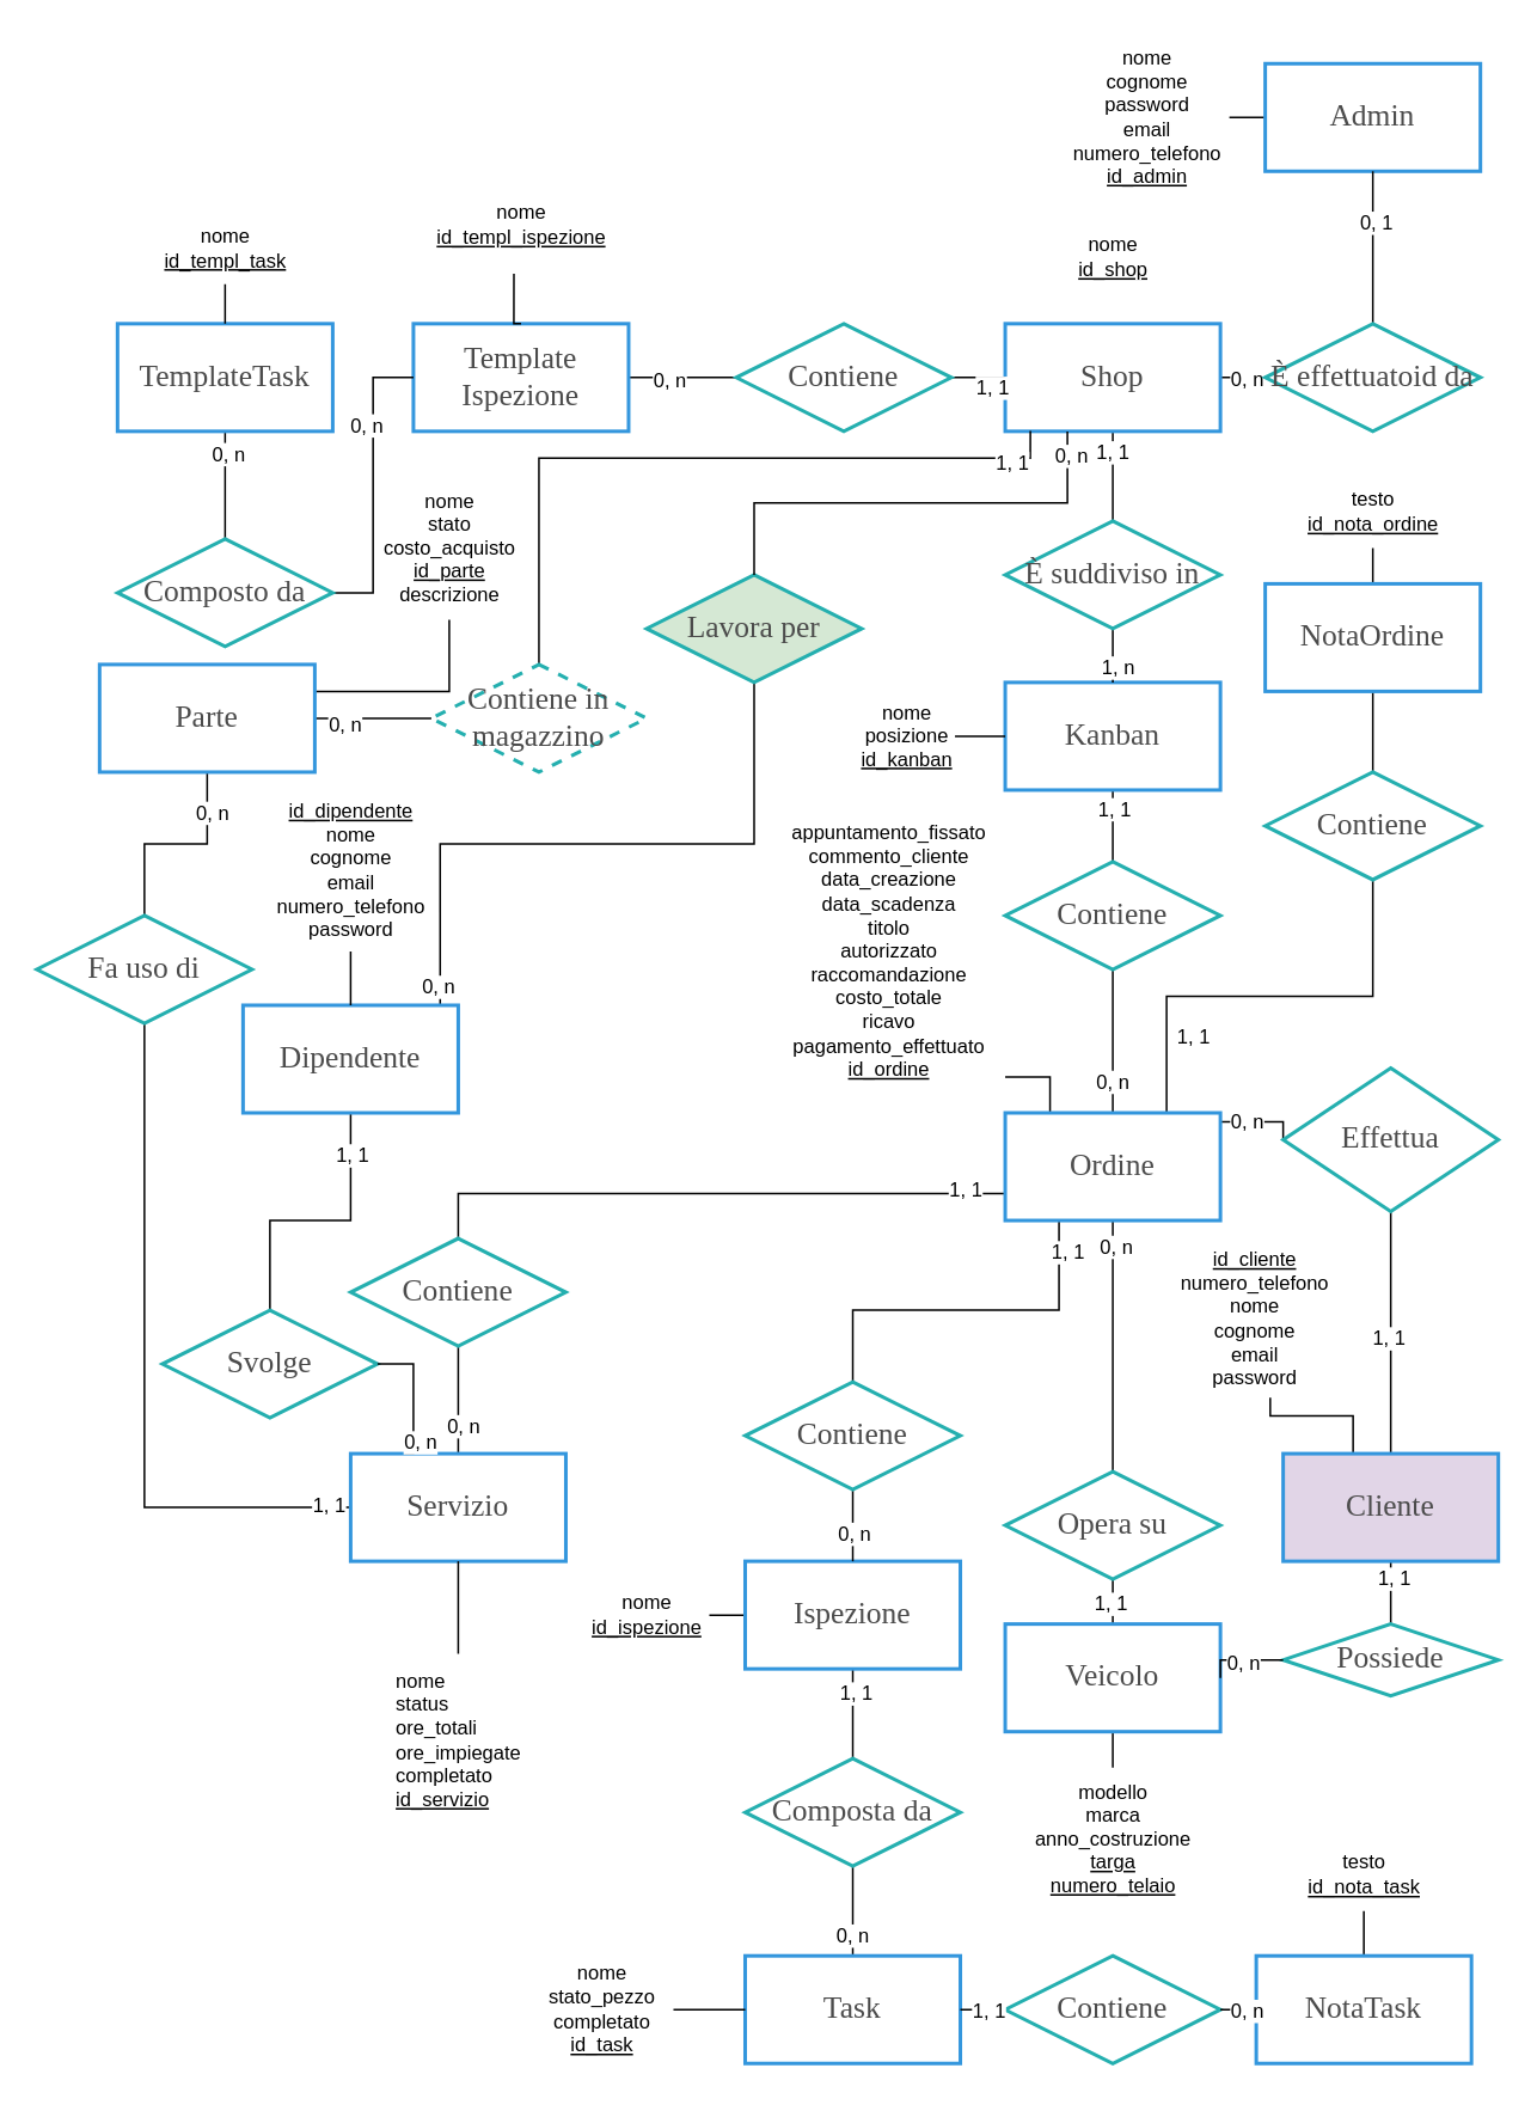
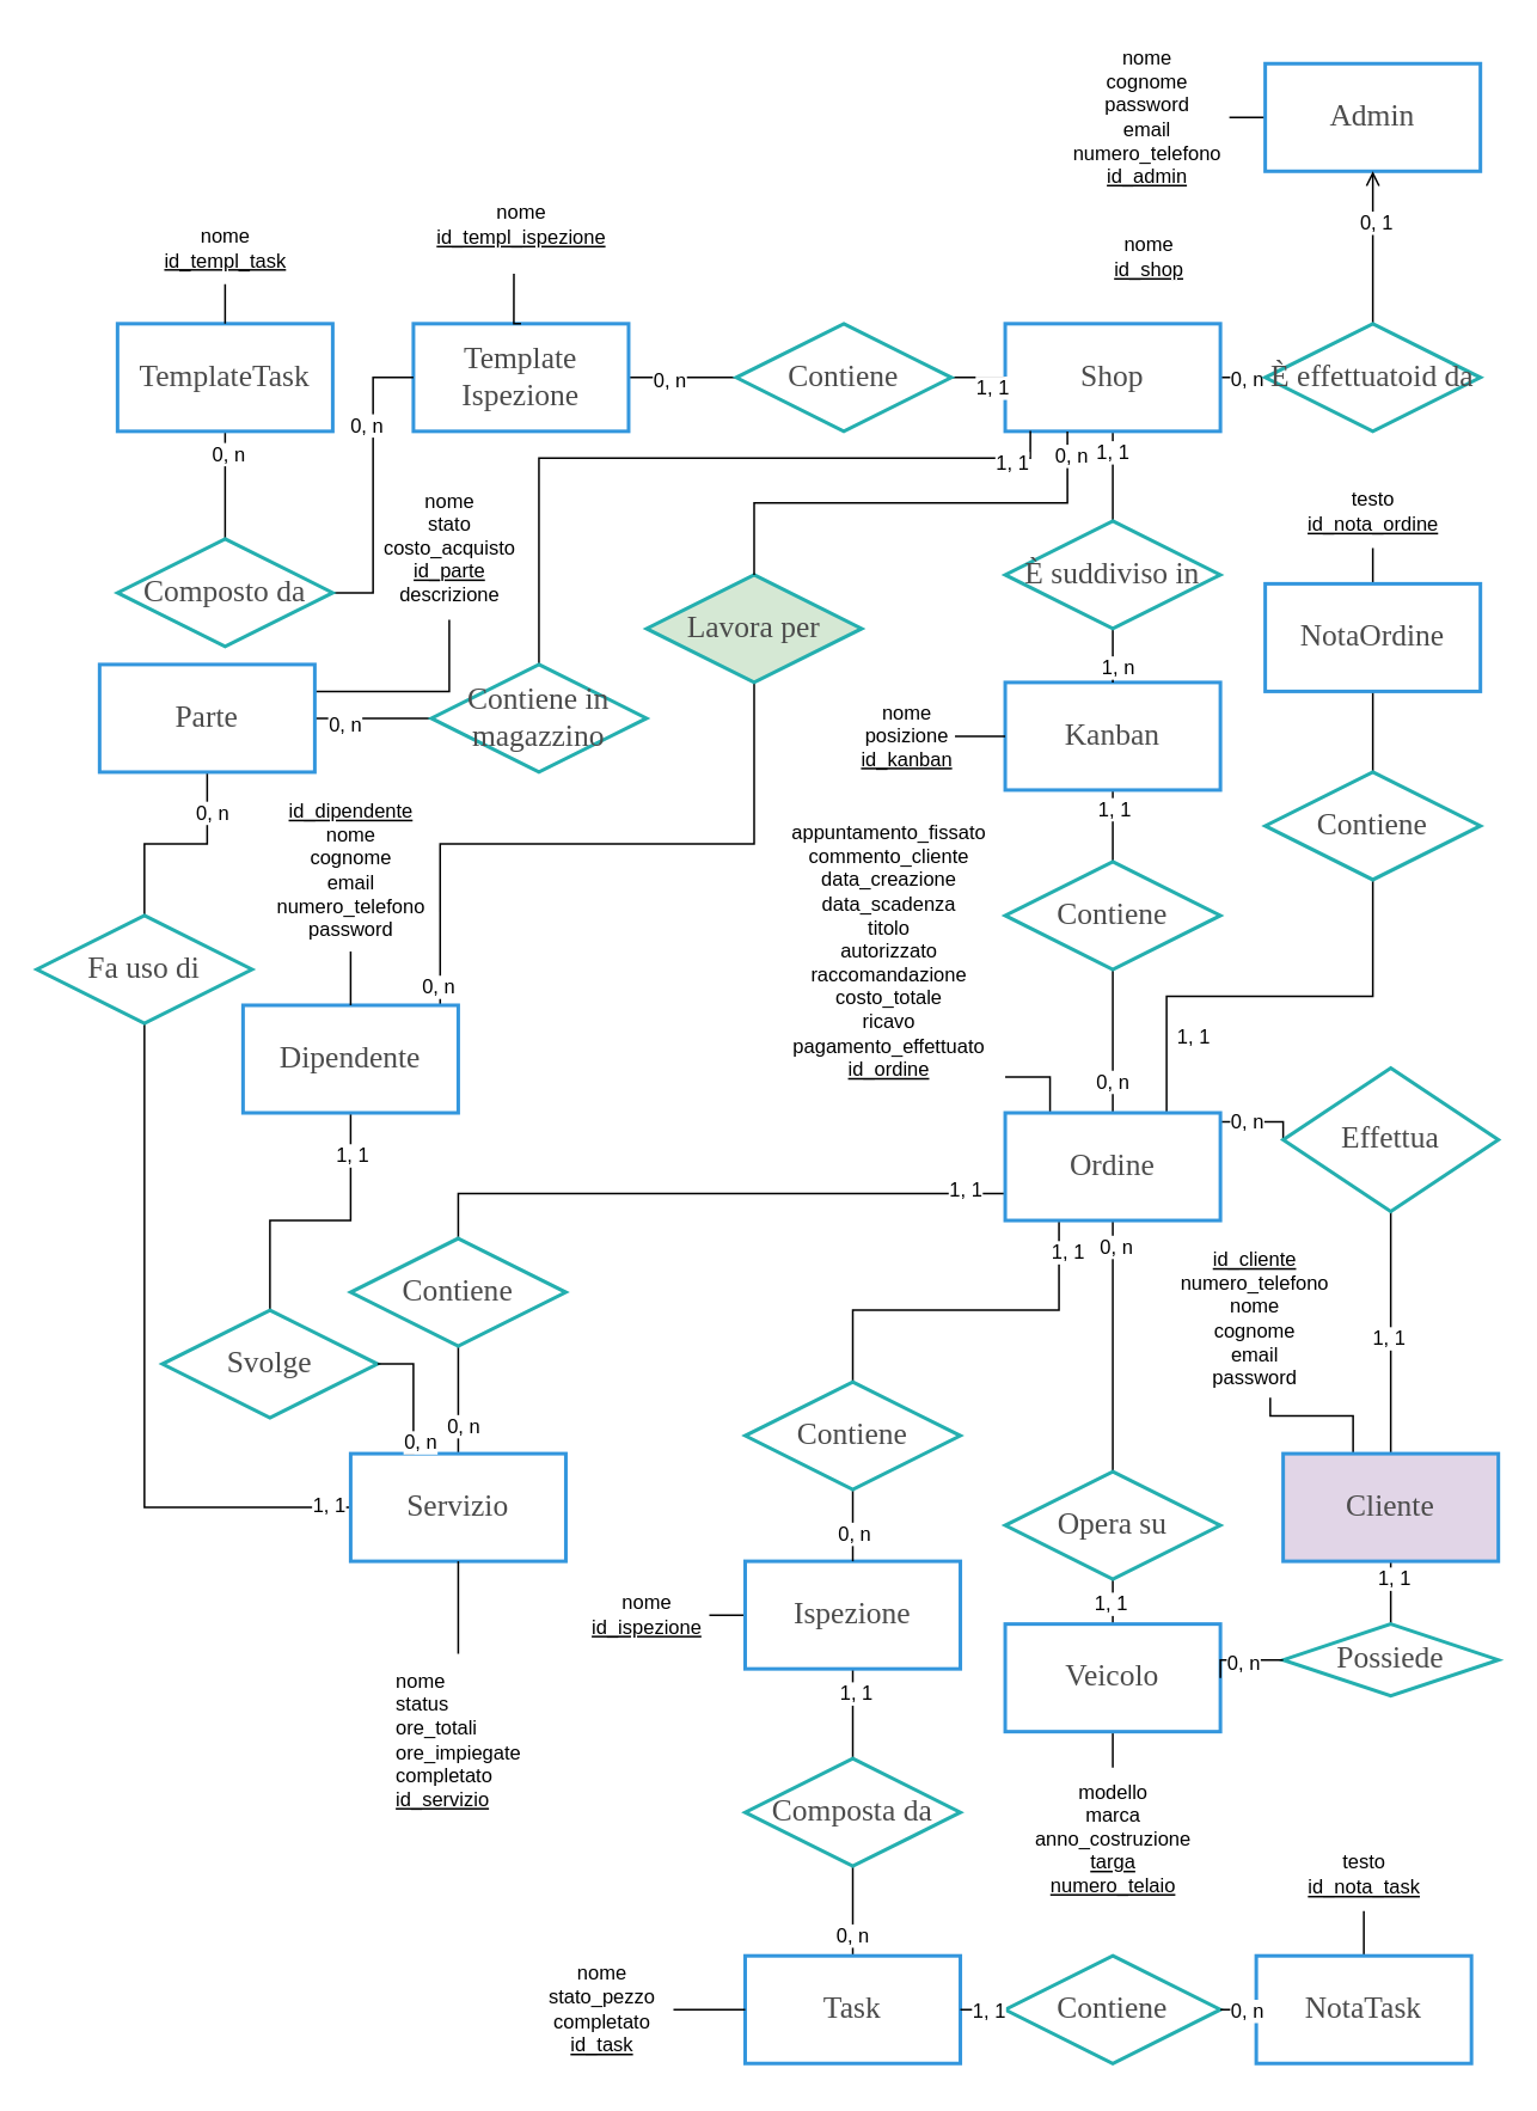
- <mxCell id="123" style="edgeStyle=orthogonalEdgeStyle;rounded=0;orthogonalLoop=1;jettySize=auto;html=1;exitX=0.5;exitY=0;exitDx=0;exitDy=0;entryX=0.5;entryY=1;entryDx=0;entryDy=0;endArrow=none;endFill=0;" parent="1" source="125" target="122" edge="1"><mxGeometry relative="1" as="geometry" /></mxCell>
+ <mxCell id="123" style="edgeStyle=orthogonalEdgeStyle;rounded=0;orthogonalLoop=1;jettySize=auto;html=1;exitX=0.5;exitY=0;exitDx=0;exitDy=0;entryX=0.5;entryY=1;entryDx=0;entryDy=0;endArrow=open;endFill=0;" parent="1" source="125" target="122" edge="1"><mxGeometry relative="1" as="geometry" /></mxCell>
- <mxCell id="120" value="nome&lt;br style=&quot;font-size: 11px;&quot;&gt;&lt;u style=&quot;font-size: 11px;&quot;&gt;id_shop&lt;/u&gt;" style="text;html=1;align=center;verticalAlign=middle;resizable=0;points=[];autosize=1;strokeColor=none;fillColor=none;fontSize=11;" parent="1" vertex="1"><mxGeometry x="590" y="123" width="60" height="40" as="geometry" /></mxCell>
+ <mxCell id="120" value="nome&lt;br style=&quot;font-size: 11px;&quot;&gt;&lt;u style=&quot;font-size: 11px;&quot;&gt;id_shop&lt;/u&gt;" style="text;html=1;align=center;verticalAlign=middle;resizable=0;points=[];autosize=1;strokeColor=none;fillColor=none;fontSize=11;" parent="1" vertex="1"><mxGeometry x="610" y="123" width="60" height="40" as="geometry" /></mxCell>
- <mxCell id="78" value="Contiene in magazzino" style="rhombus;whiteSpace=wrap;html=1;strokeWidth=2;strokeColor=#24afaf;fontFamily=Verdana;fontSize=17;fontColor=#4B4B4B;dashed=1;" parent="1" vertex="1"><mxGeometry x="240" y="370" width="120" height="60" as="geometry" /></mxCell>
+ <mxCell id="78" value="Contiene in magazzino" style="rhombus;whiteSpace=wrap;html=1;strokeWidth=2;strokeColor=#24afaf;fontFamily=Verdana;fontSize=17;fontColor=#4B4B4B;" parent="1" vertex="1"><mxGeometry x="240" y="370" width="120" height="60" as="geometry" /></mxCell>
